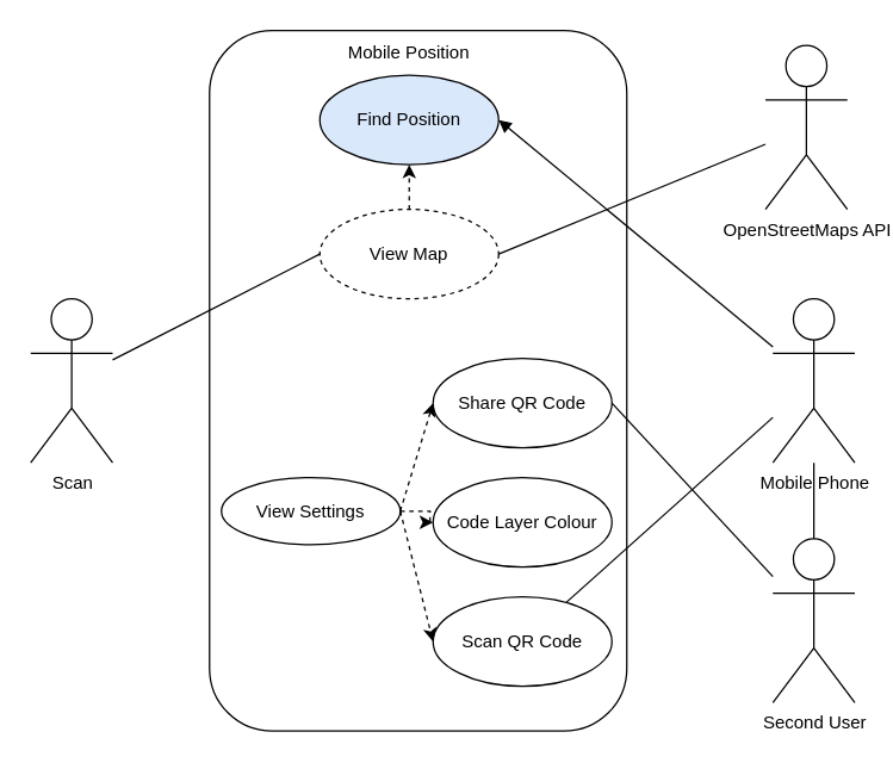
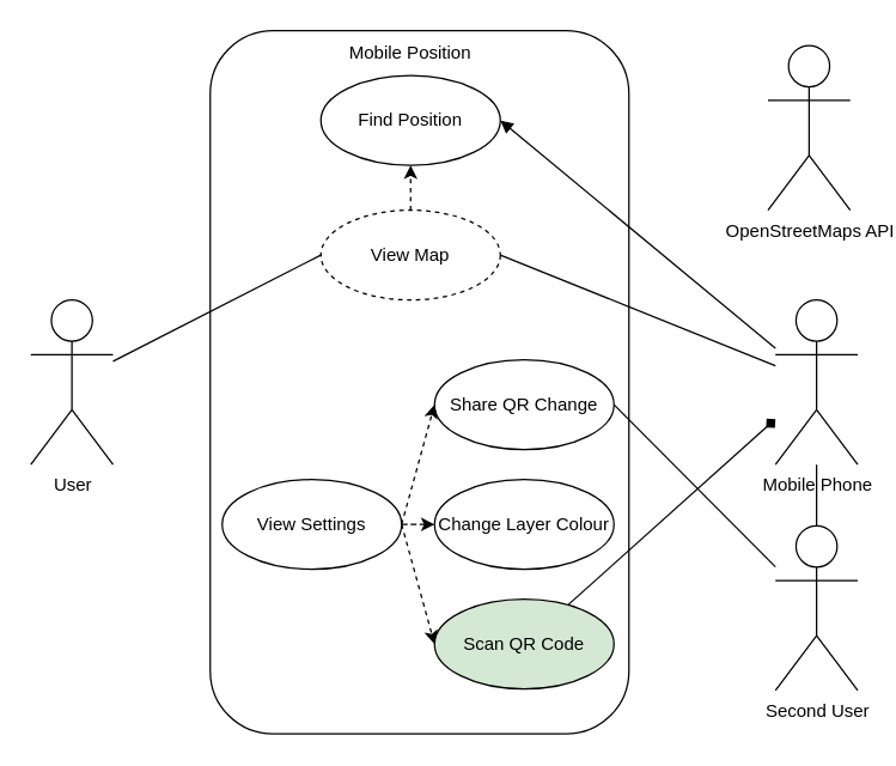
- <mxCell id="7" value="Find Position" style="ellipse;whiteSpace=wrap;html=1;fillColor=#dae8fc;" vertex="1" parent="3"><mxGeometry x="74" y="30" width="120" height="60" as="geometry" /></mxCell>
+ <mxCell id="7" value="Find Position" style="ellipse;whiteSpace=wrap;html=1;" vertex="1" parent="3"><mxGeometry x="74" y="30" width="120" height="60" as="geometry" /></mxCell>
- <mxCell id="19" value="" style="endArrow=none;html=1;rounded=0;exitX=1;exitY=0.5;exitDx=0;exitDy=0;" edge="1" parent="1" source="6" target="16"><mxGeometry width="50" height="50" relative="1" as="geometry"><mxPoint x="320" y="250" as="sourcePoint" /><mxPoint x="370" y="200" as="targetPoint" /></mxGeometry></mxCell>
+ <mxCell id="19" value="" style="endArrow=none;html=1;rounded=0;exitX=1;exitY=0.5;exitDx=0;exitDy=0;" edge="1" parent="1" source="6" target="18"><mxGeometry width="50" height="50" relative="1" as="geometry"><mxPoint x="320" y="250" as="sourcePoint" /><mxPoint x="370" y="200" as="targetPoint" /></mxGeometry></mxCell>
- <mxCell id="9" value="Share QR Code" style="ellipse;whiteSpace=wrap;html=1;" vertex="1" parent="3"><mxGeometry x="150" y="220" width="120" height="60" as="geometry" /></mxCell>
+ <mxCell id="9" value="Share QR Change" style="ellipse;whiteSpace=wrap;html=1;" vertex="1" parent="3"><mxGeometry x="150" y="220" width="120" height="60" as="geometry" /></mxCell>
- <mxCell id="21" value="" style="endArrow=none;html=1;rounded=0;" edge="1" parent="1" source="10" target="18"><mxGeometry width="50" height="50" relative="1" as="geometry"><mxPoint x="130" y="430" as="sourcePoint" /><mxPoint x="480.711" y="430" as="targetPoint" /></mxGeometry></mxCell>
+ <mxCell id="21" value="" style="endArrow=diamond;html=1;rounded=0;" edge="1" parent="1" source="10" target="18"><mxGeometry width="50" height="50" relative="1" as="geometry"><mxPoint x="130" y="430" as="sourcePoint" /><mxPoint x="480.711" y="430" as="targetPoint" /></mxGeometry></mxCell>
- <mxCell id="2" value="Scan" style="shape=umlActor;verticalLabelPosition=bottom;verticalAlign=top;html=1;outlineConnect=0;" vertex="1" parent="1"><mxGeometry x="20" y="200" width="55" height="110" as="geometry" /></mxCell>
+ <mxCell id="2" value="User" style="shape=umlActor;verticalLabelPosition=bottom;verticalAlign=top;html=1;outlineConnect=0;" vertex="1" parent="1"><mxGeometry x="20" y="200" width="55" height="110" as="geometry" /></mxCell>
- <mxCell id="12" value="View Settings" style="ellipse;whiteSpace=wrap;html=1;" vertex="1" parent="3"><mxGeometry x="8" y="300" width="120" height="45" as="geometry" /></mxCell>
+ <mxCell id="12" value="View Settings" style="ellipse;whiteSpace=wrap;html=1;" vertex="1" parent="3"><mxGeometry x="8" y="300" width="120" height="60" as="geometry" /></mxCell>
- <mxCell id="8" value="Code Layer Colour" style="ellipse;whiteSpace=wrap;html=1;" vertex="1" parent="3"><mxGeometry x="150" y="300" width="120" height="60" as="geometry" /></mxCell>
+ <mxCell id="8" value="Change Layer Colour" style="ellipse;whiteSpace=wrap;html=1;" vertex="1" parent="3"><mxGeometry x="150" y="300" width="120" height="60" as="geometry" /></mxCell>
- <mxCell id="22" value="Second User" style="shape=umlActor;verticalLabelPosition=bottom;verticalAlign=top;html=1;outlineConnect=0;" vertex="1" parent="1"><mxGeometry x="518" y="361" width="55" height="110" as="geometry" /></mxCell>
+ <mxCell id="22" value="Second User" style="shape=umlActor;verticalLabelPosition=bottom;verticalAlign=top;html=1;outlineConnect=0;" vertex="1" parent="1"><mxGeometry x="518" y="351" width="55" height="110" as="geometry" /></mxCell>
- <mxCell id="10" value="Scan QR Code" style="ellipse;whiteSpace=wrap;html=1;" vertex="1" parent="3"><mxGeometry x="150" y="380" width="120" height="60" as="geometry" /></mxCell>
+ <mxCell id="10" value="Scan QR Code" style="ellipse;whiteSpace=wrap;html=1;fillColor=#d5e8d4;" vertex="1" parent="3"><mxGeometry x="150" y="380" width="120" height="60" as="geometry" /></mxCell>
